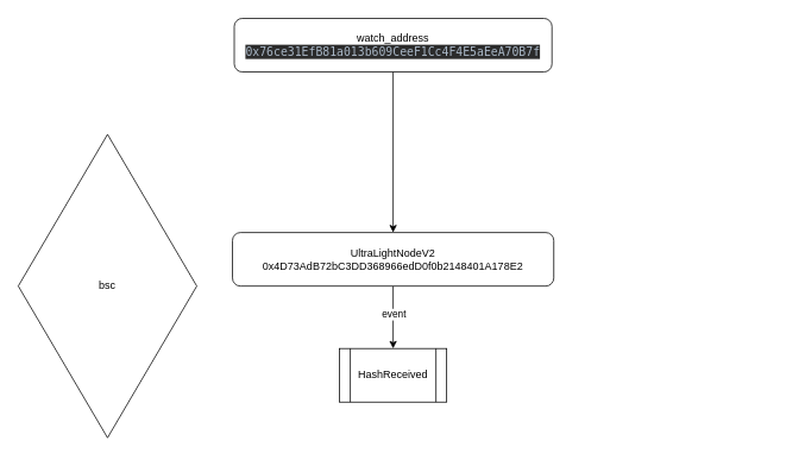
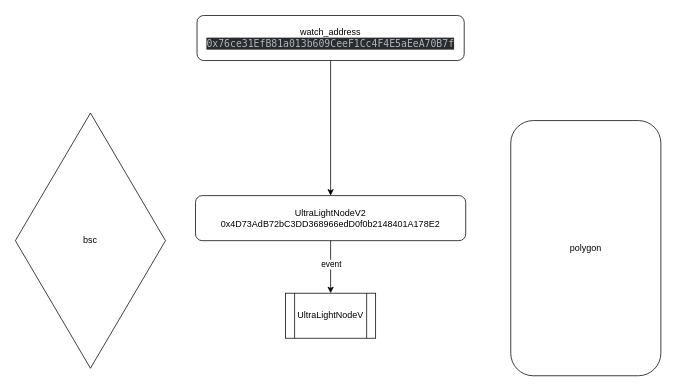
+ <mxCell id="8" value="polygon" style="rounded=1;whiteSpace=wrap;html=1;" vertex="1" parent="1"><mxGeometry x="680" y="160" width="200" height="340" as="geometry" /></mxCell>
- <mxCell id="9" value="HashReceived" style="shape=process;whiteSpace=wrap;html=1;backgroundOutline=1;" vertex="1" parent="1"><mxGeometry x="380" y="390" width="120" height="60" as="geometry" /></mxCell>
+ <mxCell id="9" value="UltraLightNodeV" style="shape=process;whiteSpace=wrap;html=1;backgroundOutline=1;" vertex="1" parent="1"><mxGeometry x="380" y="390" width="120" height="60" as="geometry" /></mxCell>
